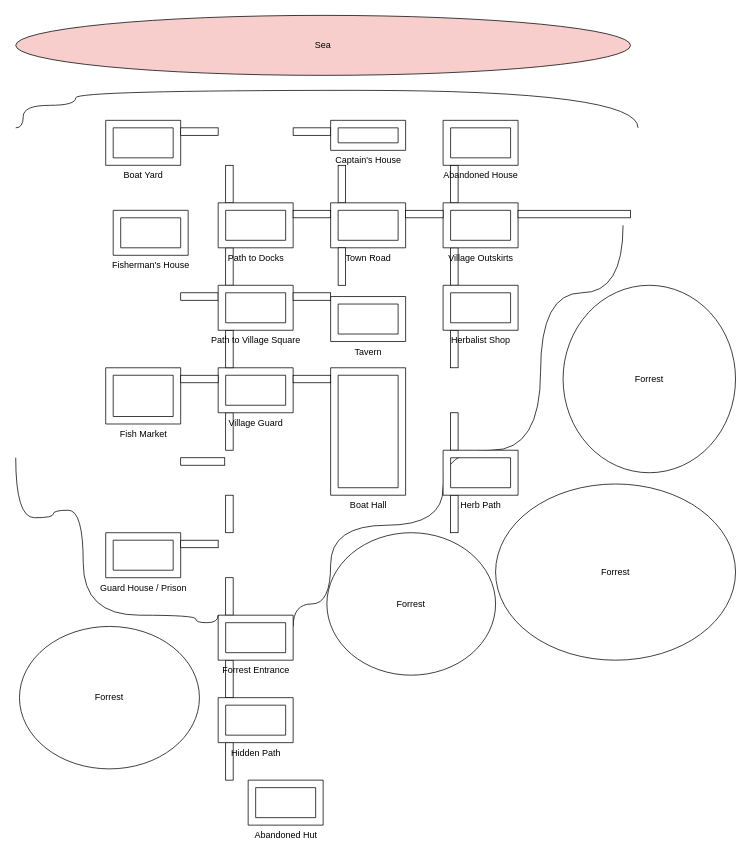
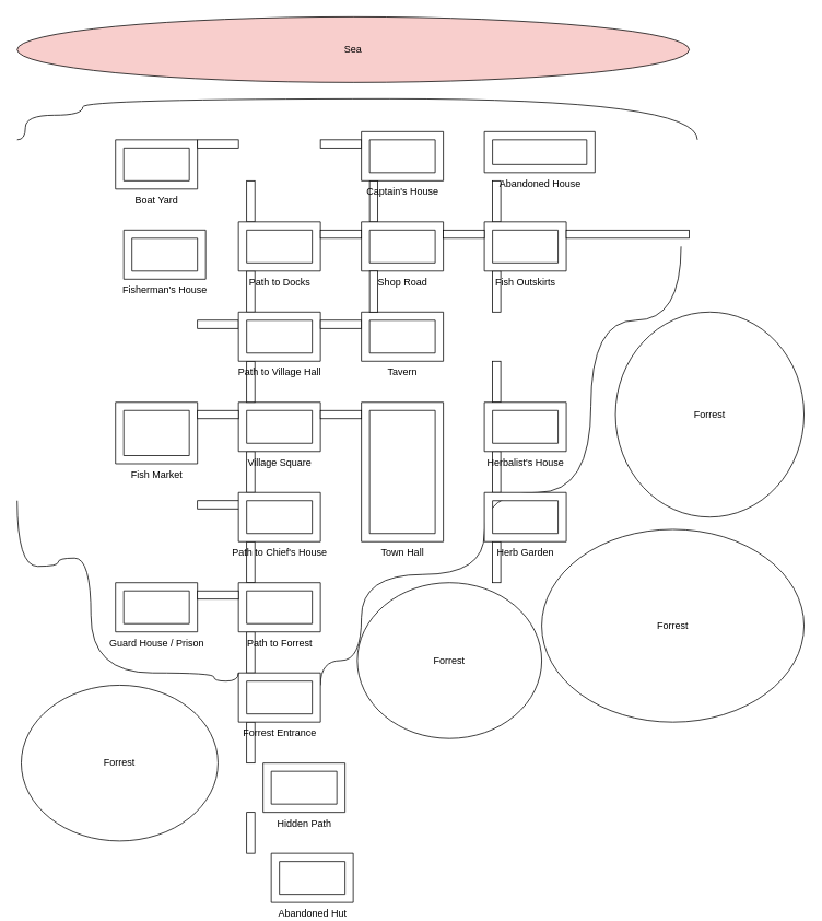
- <mxCell id="28" value="Captain's House" style="verticalLabelPosition=bottom;verticalAlign=top;html=1;shape=mxgraph.basic.frame;dx=10;" parent="1" vertex="1"><mxGeometry x="440" y="160" width="100" height="40" as="geometry" /></mxCell>
+ <mxCell id="28" value="Captain's House" style="verticalLabelPosition=bottom;verticalAlign=top;html=1;shape=mxgraph.basic.frame;dx=10;" parent="1" vertex="1"><mxGeometry x="440" y="160" width="100" height="60" as="geometry" /></mxCell>
- <mxCell id="25" value="Boat Yard" style="verticalLabelPosition=bottom;verticalAlign=top;html=1;shape=mxgraph.basic.frame;dx=10;" parent="1" vertex="1"><mxGeometry x="140" y="160" width="100" height="60" as="geometry" /></mxCell>
+ <mxCell id="25" value="Boat Yard" style="verticalLabelPosition=bottom;verticalAlign=top;html=1;shape=mxgraph.basic.frame;dx=10;" parent="1" vertex="1"><mxGeometry x="140" y="170" width="100" height="60" as="geometry" /></mxCell>
- <mxCell id="29" value="Abandoned House" style="verticalLabelPosition=bottom;verticalAlign=top;html=1;shape=mxgraph.basic.frame;dx=10;" parent="1" vertex="1"><mxGeometry x="590" y="160" width="100" height="60" as="geometry" /></mxCell>
+ <mxCell id="29" value="Abandoned House" style="verticalLabelPosition=bottom;verticalAlign=top;html=1;shape=mxgraph.basic.frame;dx=10;" parent="1" vertex="1"><mxGeometry x="590" y="160" width="135" height="50" as="geometry" /></mxCell>
- <mxCell id="14" value="Town Road" style="verticalLabelPosition=bottom;verticalAlign=top;html=1;shape=mxgraph.basic.frame;dx=10;" parent="1" vertex="1"><mxGeometry x="440" y="270" width="100" height="60" as="geometry" /></mxCell>
+ <mxCell id="14" value="Shop Road" style="verticalLabelPosition=bottom;verticalAlign=top;html=1;shape=mxgraph.basic.frame;dx=10;" parent="1" vertex="1"><mxGeometry x="440" y="270" width="100" height="60" as="geometry" /></mxCell>
- <mxCell id="15" value="Village Outskirts" style="verticalLabelPosition=bottom;verticalAlign=top;html=1;shape=mxgraph.basic.frame;dx=10;" parent="1" vertex="1"><mxGeometry x="590" y="270" width="100" height="60" as="geometry" /></mxCell>
+ <mxCell id="15" value="Fish Outskirts" style="verticalLabelPosition=bottom;verticalAlign=top;html=1;shape=mxgraph.basic.frame;dx=10;" parent="1" vertex="1"><mxGeometry x="590" y="270" width="100" height="60" as="geometry" /></mxCell>
- <mxCell id="31" value="Herbalist Shop" style="verticalLabelPosition=bottom;verticalAlign=top;html=1;shape=mxgraph.basic.frame;dx=10;" parent="1" vertex="1"><mxGeometry x="590" y="380" width="100" height="60" as="geometry" /></mxCell>
- <mxCell id="19" value="Tavern" style="verticalLabelPosition=bottom;verticalAlign=top;html=1;shape=mxgraph.basic.frame;dx=10;" parent="1" vertex="1"><mxGeometry x="440" y="395" width="100" height="60" as="geometry" /></mxCell>
+ <mxCell id="19" value="Tavern" style="verticalLabelPosition=bottom;verticalAlign=top;html=1;shape=mxgraph.basic.frame;dx=10;" parent="1" vertex="1"><mxGeometry x="440" y="380" width="100" height="60" as="geometry" /></mxCell>
- <mxCell id="50" value="Path to Village Square" style="verticalLabelPosition=bottom;verticalAlign=top;html=1;shape=mxgraph.basic.frame;dx=10;" parent="1" vertex="1"><mxGeometry x="290" y="380" width="100" height="60" as="geometry" /></mxCell>
+ <mxCell id="50" value="Path to Village Hall" style="verticalLabelPosition=bottom;verticalAlign=top;html=1;shape=mxgraph.basic.frame;dx=10;" parent="1" vertex="1"><mxGeometry x="290" y="380" width="100" height="60" as="geometry" /></mxCell>
+ <mxCell id="34" value="Herbalist's House" style="verticalLabelPosition=bottom;verticalAlign=top;html=1;shape=mxgraph.basic.frame;dx=10;" parent="1" vertex="1"><mxGeometry x="590" y="490" width="100" height="60" as="geometry" /></mxCell>
- <mxCell id="16" value="Village Guard" style="verticalLabelPosition=bottom;verticalAlign=top;html=1;shape=mxgraph.basic.frame;dx=10;" parent="1" vertex="1"><mxGeometry x="290" y="490" width="100" height="60" as="geometry" /></mxCell>
+ <mxCell id="16" value="Village Square" style="verticalLabelPosition=bottom;verticalAlign=top;html=1;shape=mxgraph.basic.frame;dx=10;" parent="1" vertex="1"><mxGeometry x="290" y="490" width="100" height="60" as="geometry" /></mxCell>
+ <mxCell id="54" value="Path to Chief's House" style="verticalLabelPosition=bottom;verticalAlign=top;html=1;shape=mxgraph.basic.frame;dx=10;" parent="1" vertex="1"><mxGeometry x="290" y="600" width="100" height="60" as="geometry" /></mxCell>
- <mxCell id="41" value="Boat Hall" style="verticalLabelPosition=bottom;verticalAlign=top;html=1;shape=mxgraph.basic.frame;dx=10;" parent="1" vertex="1"><mxGeometry x="440" y="490" width="100" height="170" as="geometry" /></mxCell>
+ <mxCell id="41" value="Town Hall" style="verticalLabelPosition=bottom;verticalAlign=top;html=1;shape=mxgraph.basic.frame;dx=10;" parent="1" vertex="1"><mxGeometry x="440" y="490" width="100" height="170" as="geometry" /></mxCell>
- <mxCell id="35" value="Herb Path" style="verticalLabelPosition=bottom;verticalAlign=top;html=1;shape=mxgraph.basic.frame;dx=10;" parent="1" vertex="1"><mxGeometry x="590" y="600" width="100" height="60" as="geometry" /></mxCell>
+ <mxCell id="35" value="Herb Garden" style="verticalLabelPosition=bottom;verticalAlign=top;html=1;shape=mxgraph.basic.frame;dx=10;" parent="1" vertex="1"><mxGeometry x="590" y="600" width="100" height="60" as="geometry" /></mxCell>
+ <mxCell id="55" value="Path to Forrest" style="verticalLabelPosition=bottom;verticalAlign=top;html=1;shape=mxgraph.basic.frame;dx=10;" parent="1" vertex="1"><mxGeometry x="290" y="710" width="100" height="60" as="geometry" /></mxCell>
- <mxCell id="37" value="Hidden Path" style="verticalLabelPosition=bottom;verticalAlign=top;html=1;shape=mxgraph.basic.frame;dx=10;" parent="1" vertex="1"><mxGeometry x="290" y="930" width="100" height="60" as="geometry" /></mxCell>
+ <mxCell id="37" value="Hidden Path" style="verticalLabelPosition=bottom;verticalAlign=top;html=1;shape=mxgraph.basic.frame;dx=10;" parent="1" vertex="1"><mxGeometry x="320" y="930" width="100" height="60" as="geometry" /></mxCell>
